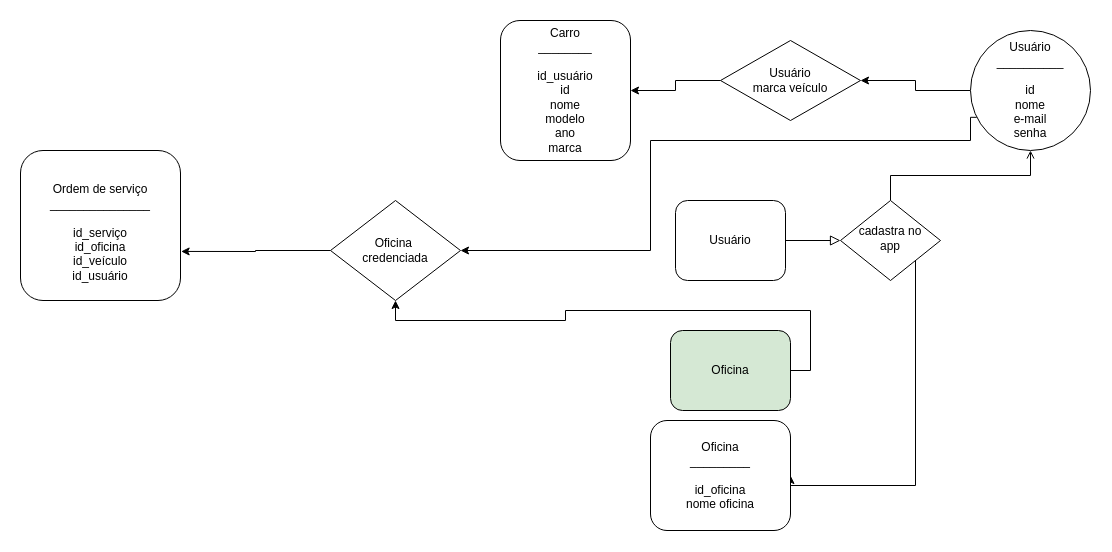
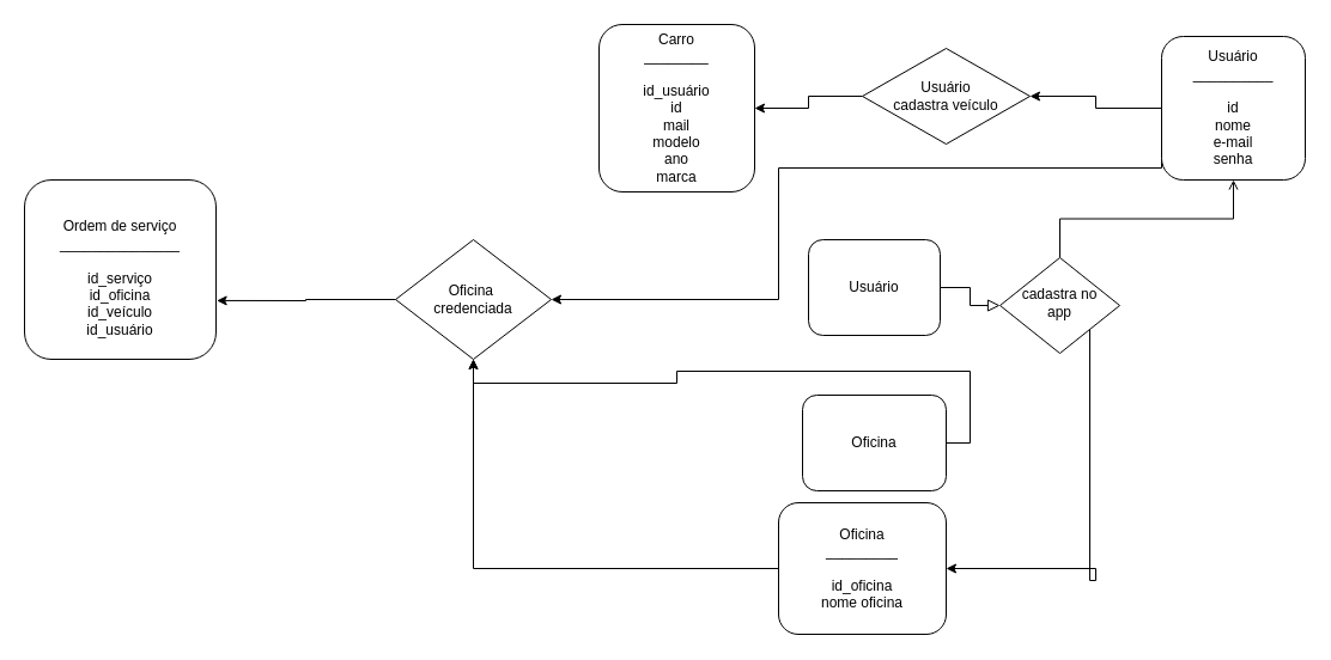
- <mxCell id="11" value="Usuário &lt;br&gt;marca veículo" style="rhombus;whiteSpace=wrap;html=1;" vertex="1" parent="1"><mxGeometry x="720" y="40" width="140" height="80" as="geometry" /></mxCell>
+ <mxCell id="11" value="Usuário &lt;br&gt;cadastra veículo" style="rhombus;whiteSpace=wrap;html=1;" vertex="1" parent="1"><mxGeometry x="720" y="40" width="140" height="80" as="geometry" /></mxCell>
- <mxCell id="7" value="Carro&lt;br&gt;________&lt;br&gt;&lt;br&gt;id_usuário&lt;br&gt;id&lt;br&gt;nome&lt;br&gt;modelo&lt;br&gt;ano&lt;br&gt;marca&lt;br&gt;" style="rounded=1;whiteSpace=wrap;html=1;fontSize=12;glass=0;strokeWidth=1;shadow=0;" parent="1" vertex="1"><mxGeometry x="500" y="20" width="130" height="140" as="geometry" /></mxCell>
+ <mxCell id="7" value="Carro&lt;br&gt;________&lt;br&gt;&lt;br&gt;id_usuário&lt;br&gt;id&lt;br&gt;mail&lt;br&gt;modelo&lt;br&gt;ano&lt;br&gt;marca&lt;br&gt;" style="rounded=1;whiteSpace=wrap;html=1;fontSize=12;glass=0;strokeWidth=1;shadow=0;" parent="1" vertex="1"><mxGeometry x="500" y="20" width="130" height="140" as="geometry" /></mxCell>
- <mxCell id="14" value="Usuário&lt;br&gt;__________&lt;br&gt;&lt;br&gt;id&lt;br&gt;nome&lt;br&gt;e-mail&lt;br&gt;senha" style="ellipse;whiteSpace=wrap;html=1;fontSize=12;glass=0;strokeWidth=1;shadow=0;" vertex="1" parent="1"><mxGeometry x="970" y="30" width="120" height="120" as="geometry" /></mxCell>
+ <mxCell id="14" value="Usuário&lt;br&gt;__________&lt;br&gt;&lt;br&gt;id&lt;br&gt;nome&lt;br&gt;e-mail&lt;br&gt;senha" style="rounded=1;whiteSpace=wrap;html=1;fontSize=12;glass=0;strokeWidth=1;shadow=0;" vertex="1" parent="1"><mxGeometry x="970" y="30" width="120" height="120" as="geometry" /></mxCell>
- <mxCell id="6" value="cadastra no&lt;br&gt;app" style="rhombus;whiteSpace=wrap;html=1;shadow=0;fontFamily=Helvetica;fontSize=12;align=center;strokeWidth=1;spacing=6;spacingTop=-4;" parent="1" vertex="1"><mxGeometry x="840" y="200" width="100" height="80" as="geometry" /></mxCell>
+ <mxCell id="6" value="cadastra no&lt;br&gt;app" style="rhombus;whiteSpace=wrap;html=1;shadow=0;fontFamily=Helvetica;fontSize=12;align=center;strokeWidth=1;spacing=6;spacingTop=-4;" parent="1" vertex="1"><mxGeometry x="835" y="215" width="100" height="80" as="geometry" /></mxCell>
- <mxCell id="16" value="Oficina" style="rounded=1;whiteSpace=wrap;html=1;fillColor=#d5e8d4;" vertex="1" parent="1"><mxGeometry y="330" width="120" height="80" as="geometry" x="670" /></mxCell>
+ <mxCell id="16" value="Oficina" style="rounded=1;whiteSpace=wrap;html=1;" vertex="1" parent="1"><mxGeometry y="330" width="120" height="80" as="geometry" x="670" /></mxCell>
+ <mxCell id="8" style="edgeStyle=orthogonalEdgeStyle;rounded=0;orthogonalLoop=1;jettySize=auto;html=1;exitX=0;exitY=0.5;exitDx=0;exitDy=0;entryX=0.5;entryY=1;entryDx=0;entryDy=0;" edge="1" parent="1" source="9" target="18"><mxGeometry relative="1" as="geometry" /></mxCell>
